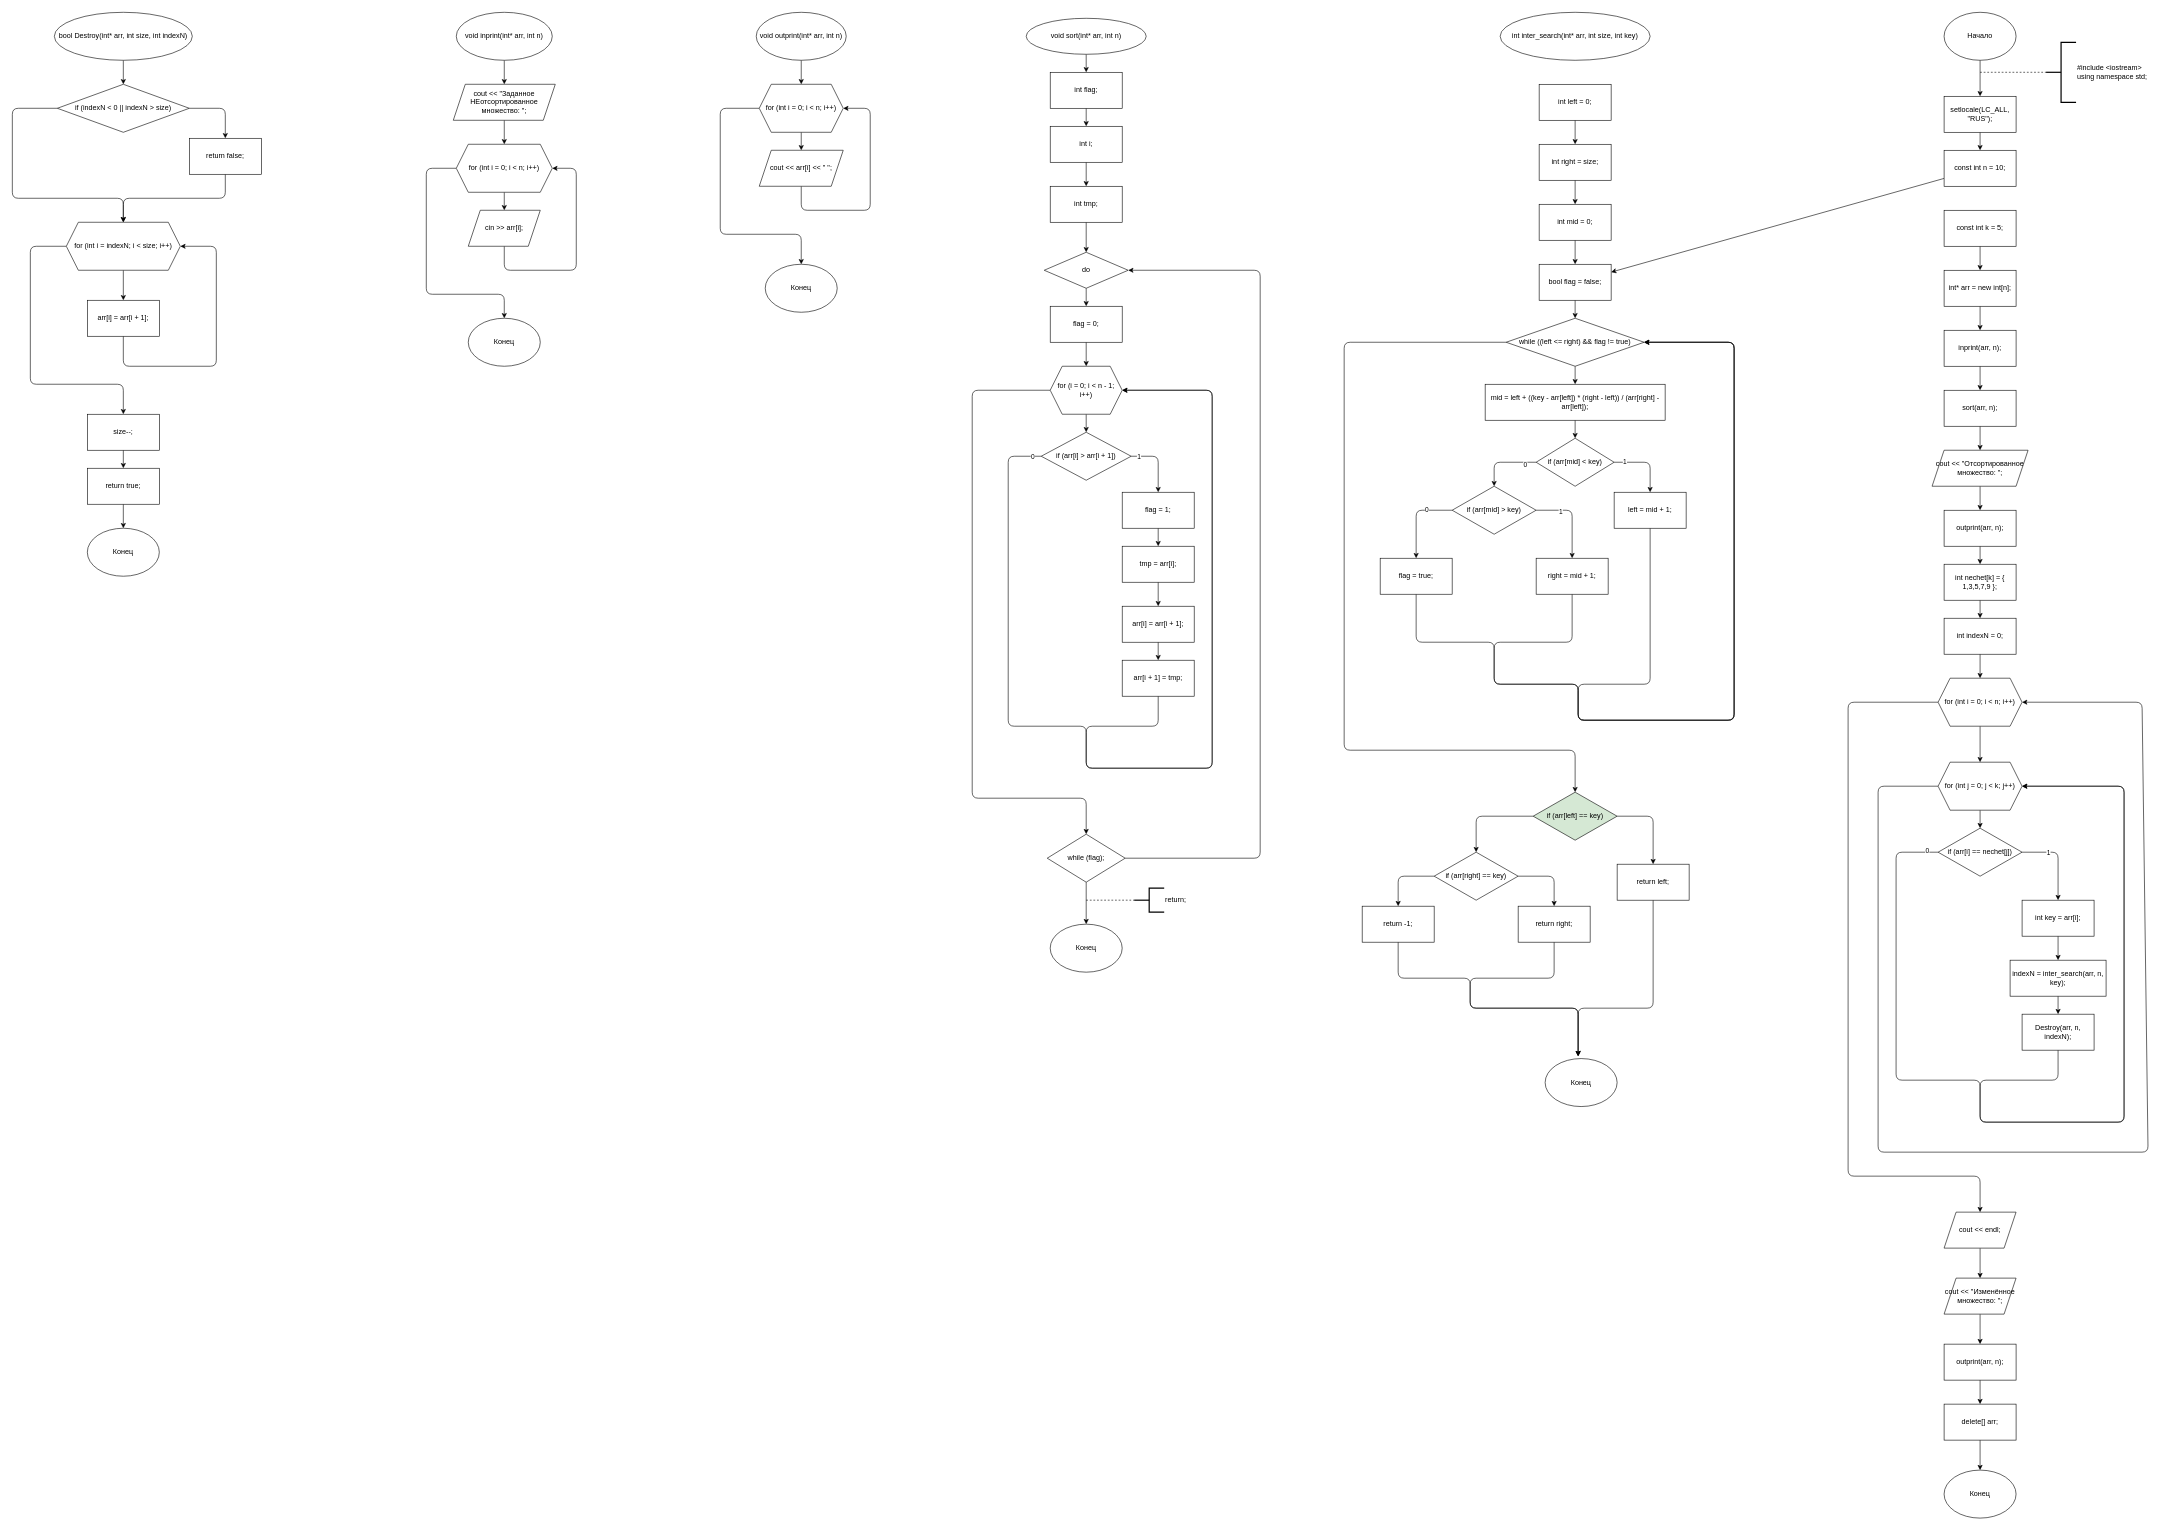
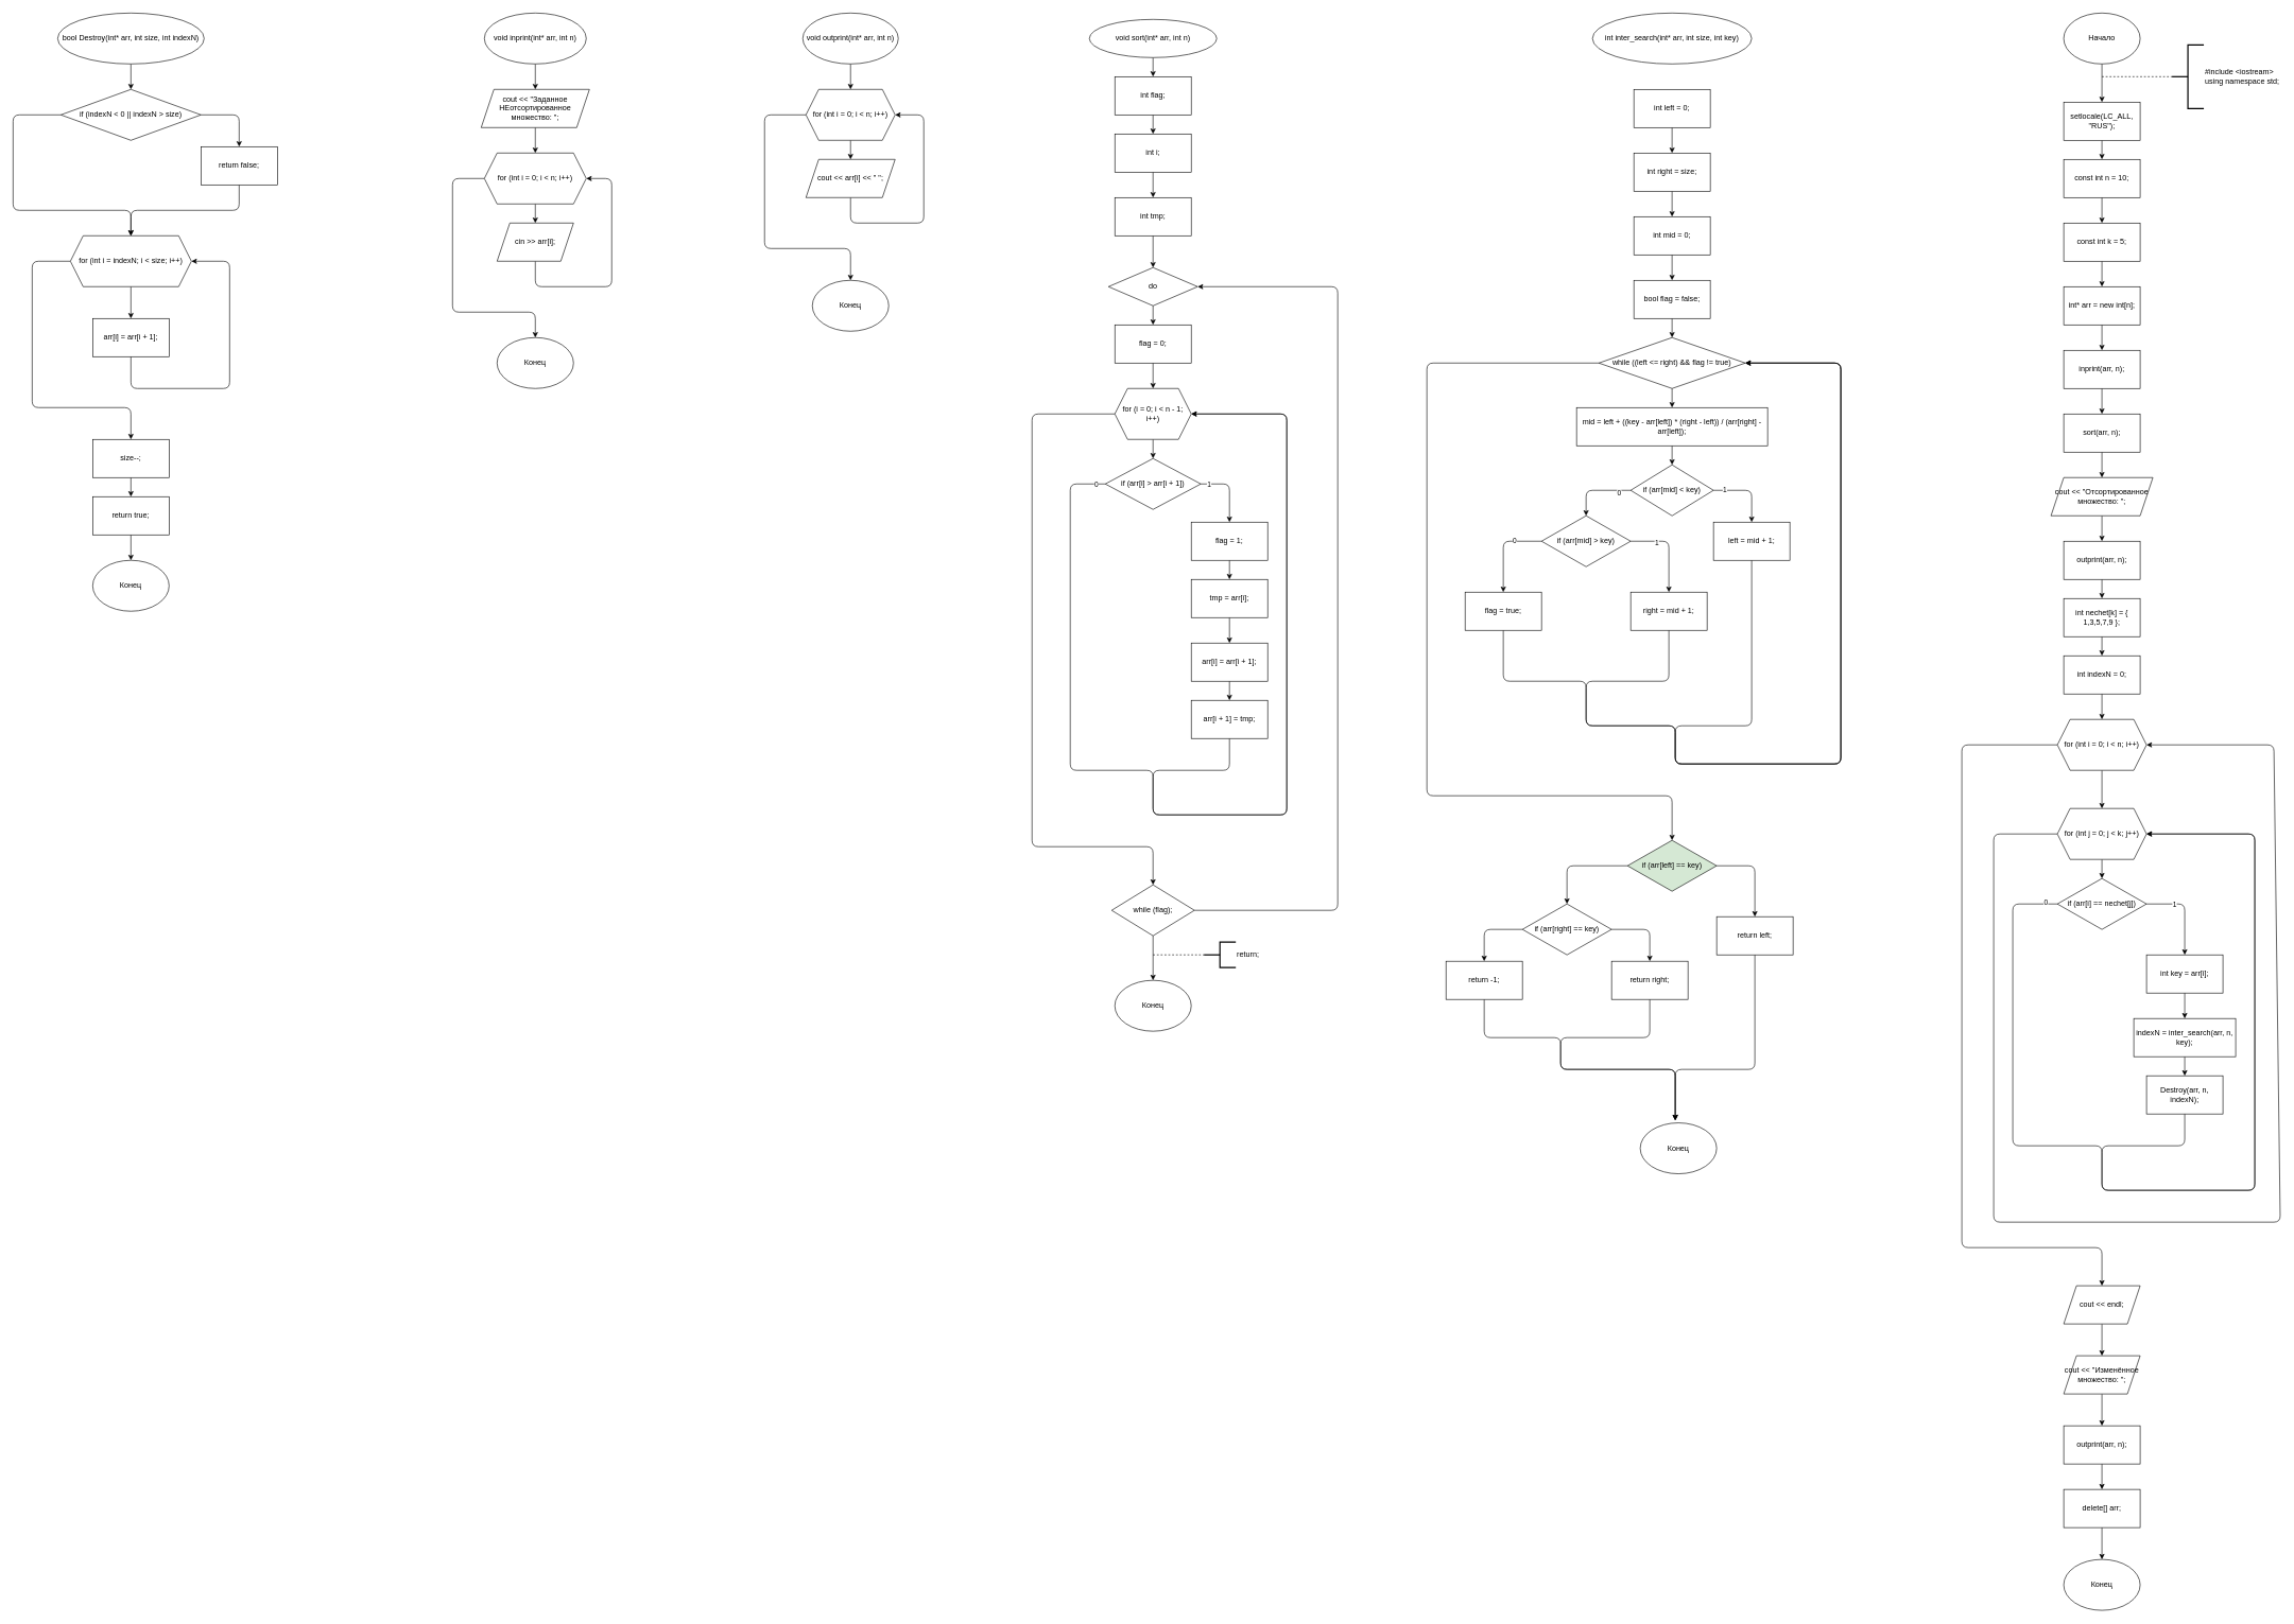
- <mxCell id="120" value="" style="edgeStyle=none;html=1;" edge="1" parent="1" source="121" target="79"><mxGeometry relative="1" as="geometry" /></mxCell>
+ <mxCell id="120" value="" style="edgeStyle=none;html=1;" edge="1" parent="1" source="121" target="123"><mxGeometry relative="1" as="geometry" /></mxCell>
